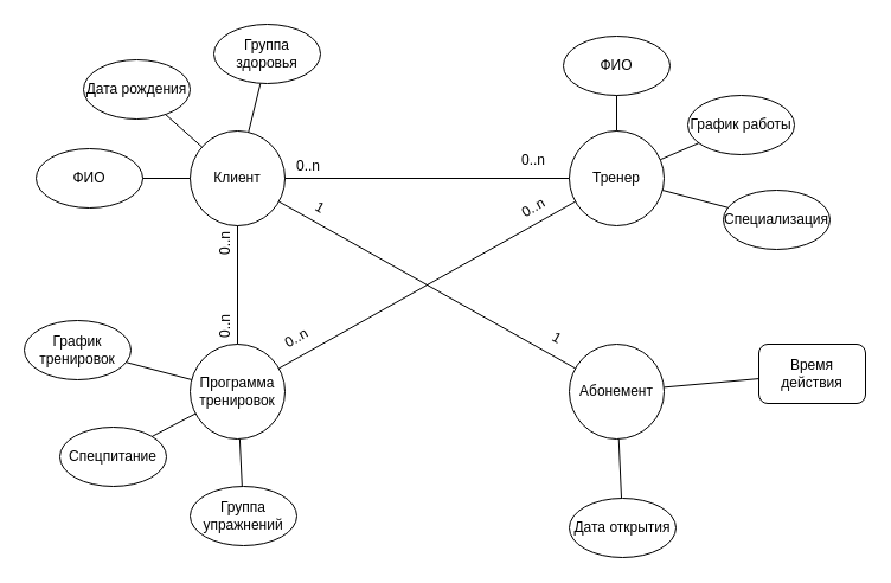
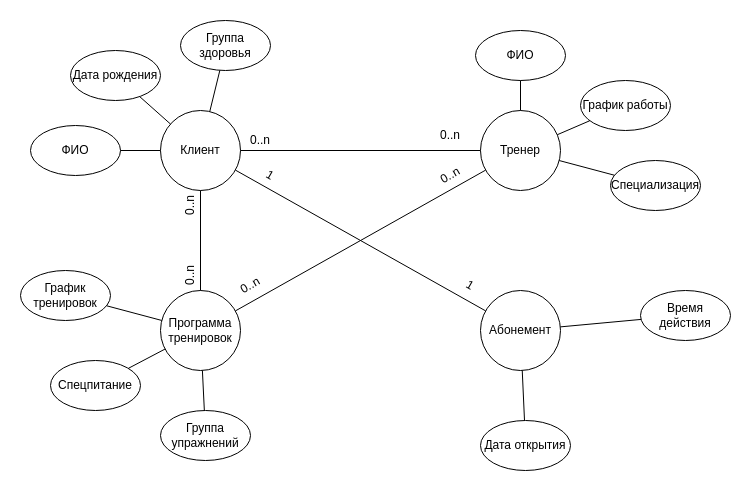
- <mxCell id="16" value="Время действия" style="whiteSpace=wrap;html=1;rounded=1;" vertex="1" parent="1"><mxGeometry x="640" y="290" width="90" height="50" as="geometry" /></mxCell>
+ <mxCell id="16" value="Время действия" style="ellipse;whiteSpace=wrap;html=1;" vertex="1" parent="1"><mxGeometry x="640" y="290" width="90" height="50" as="geometry" /></mxCell>
